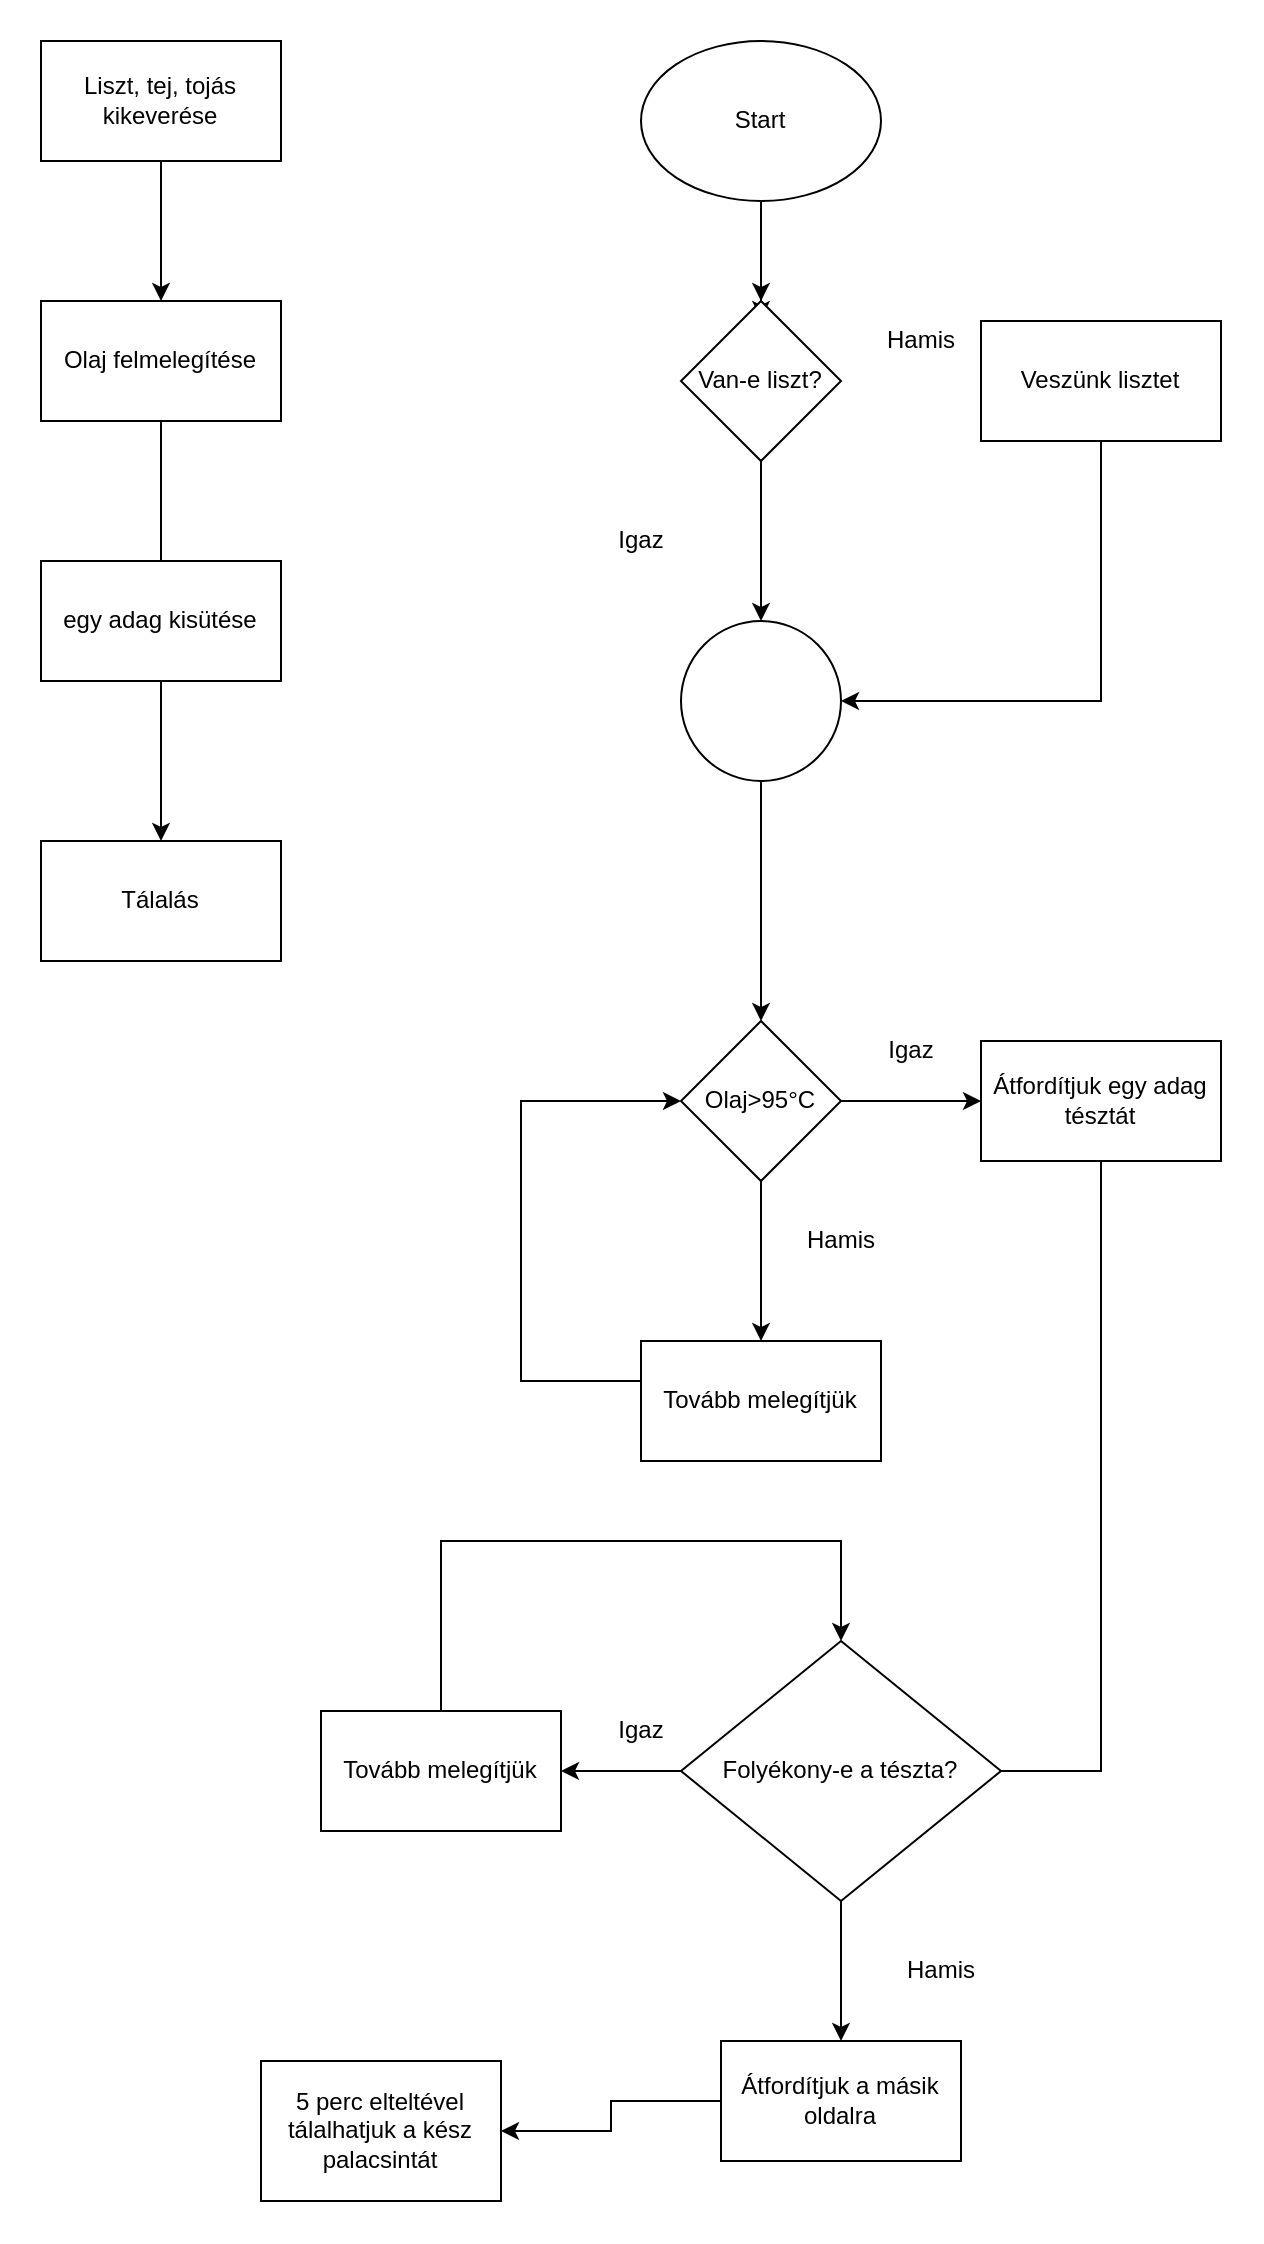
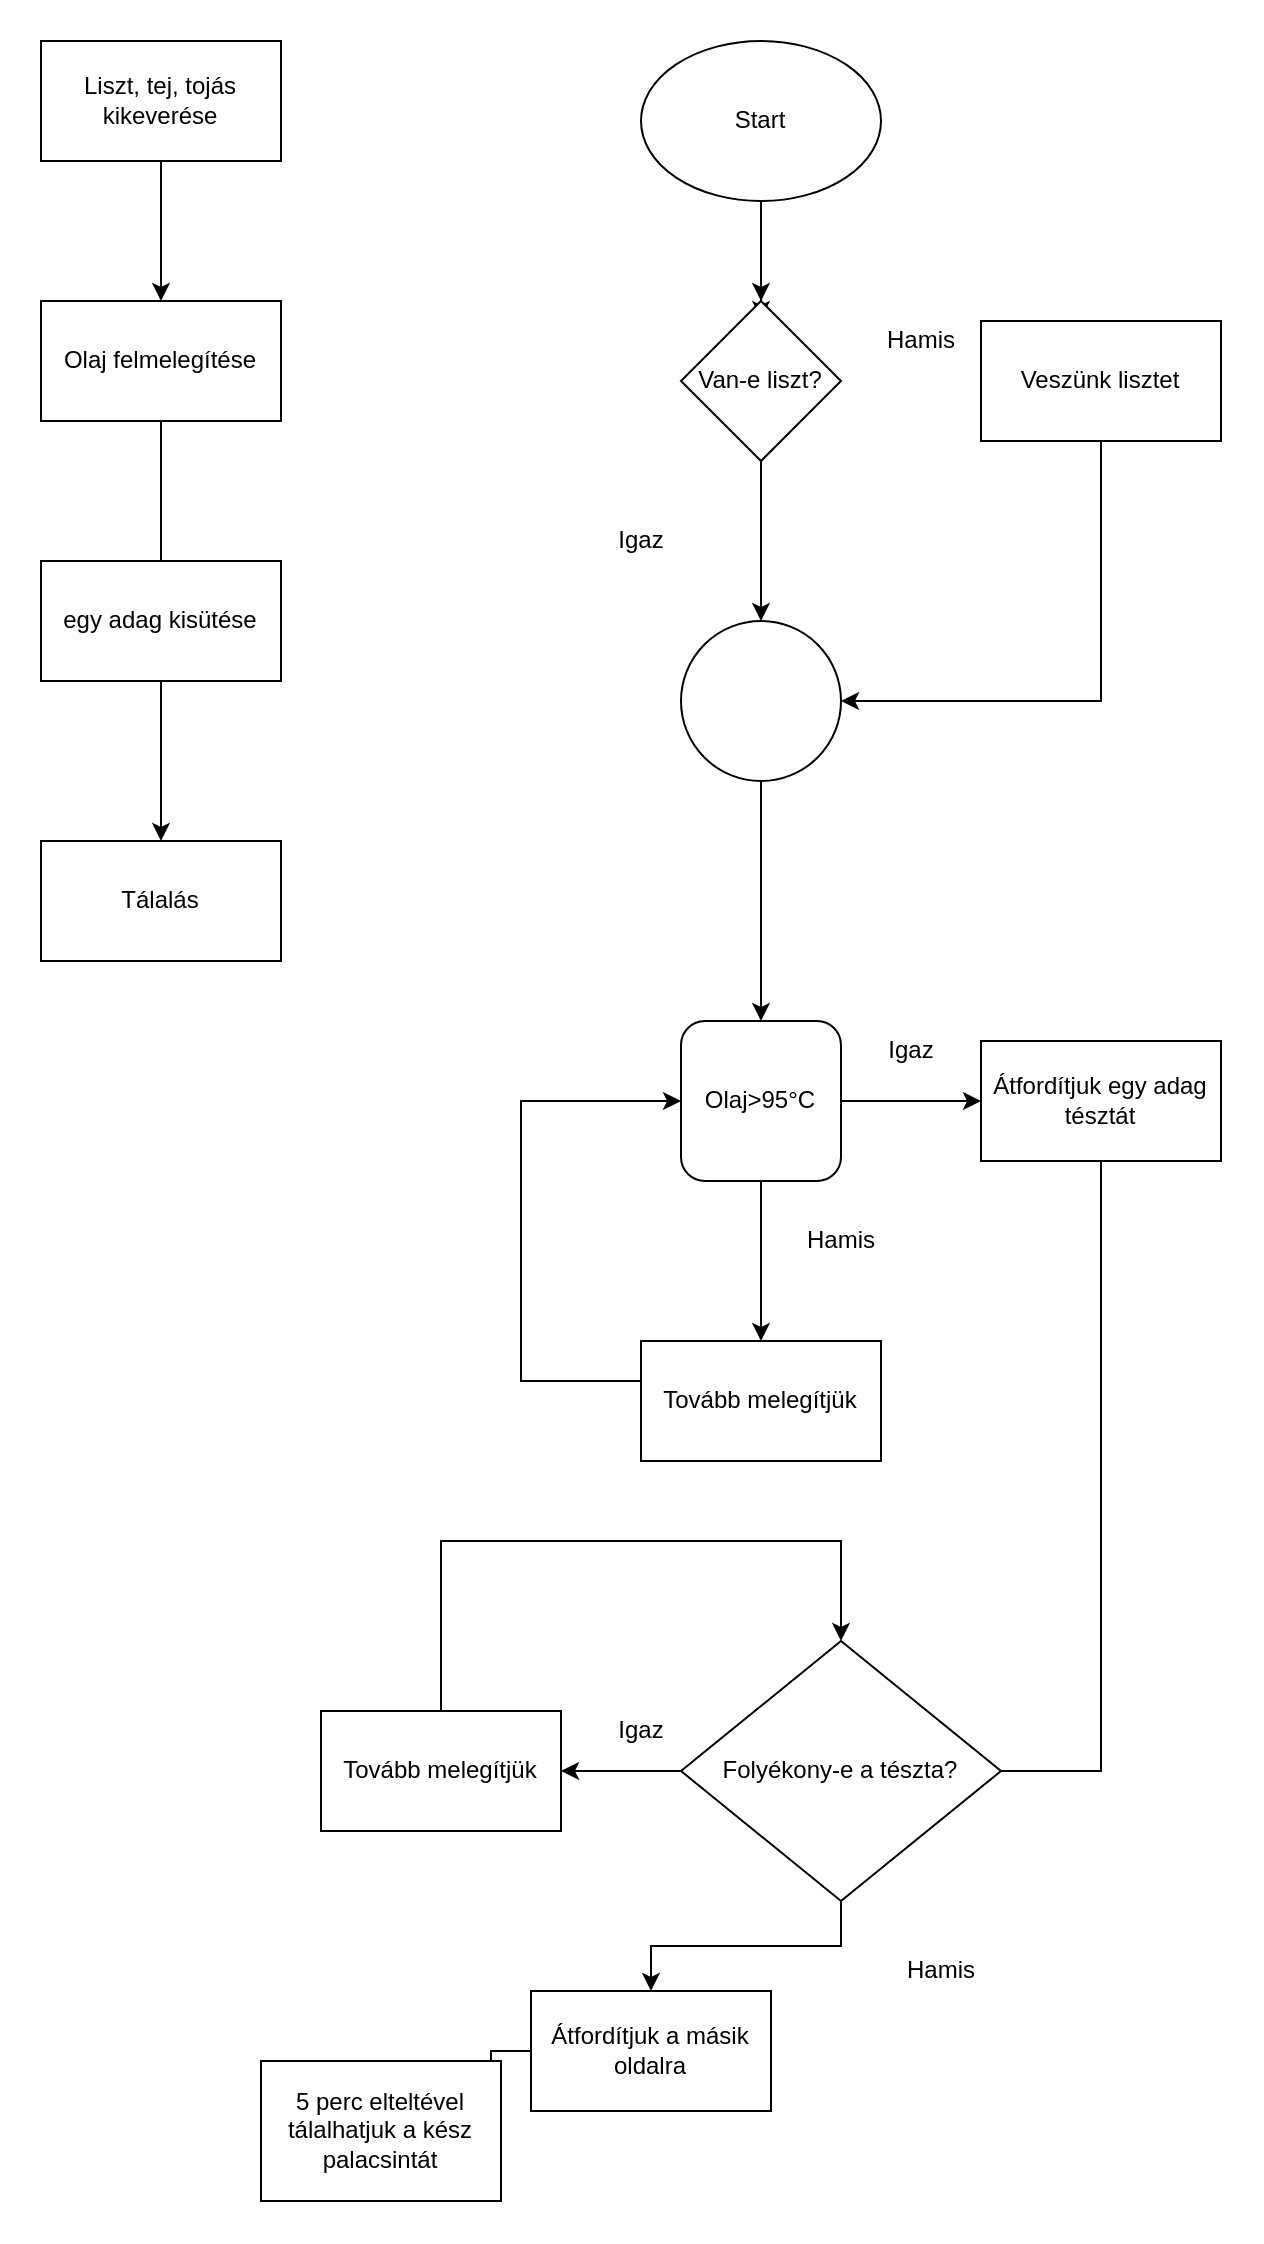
- <mxCell id="22" value="Olaj&amp;gt;95°C" style="rhombus;whiteSpace=wrap;html=1;" vertex="1" parent="1"><mxGeometry x="340" y="510" width="80" height="80" as="geometry" /></mxCell>
+ <mxCell id="22" value="Olaj&amp;gt;95°C" style="whiteSpace=wrap;html=1;rounded=1;" vertex="1" parent="1"><mxGeometry x="340" y="510" width="80" height="80" as="geometry" /></mxCell>
- <mxCell id="36" value="Átfordítjuk a másik oldalra" style="rounded=0;whiteSpace=wrap;html=1;" vertex="1" parent="1"><mxGeometry x="360" y="1020" width="120" height="60" as="geometry" /></mxCell>
+ <mxCell id="36" value="Átfordítjuk a másik oldalra" style="rounded=0;whiteSpace=wrap;html=1;" vertex="1" parent="1"><mxGeometry x="265" y="995" width="120" height="60" as="geometry" /></mxCell>
